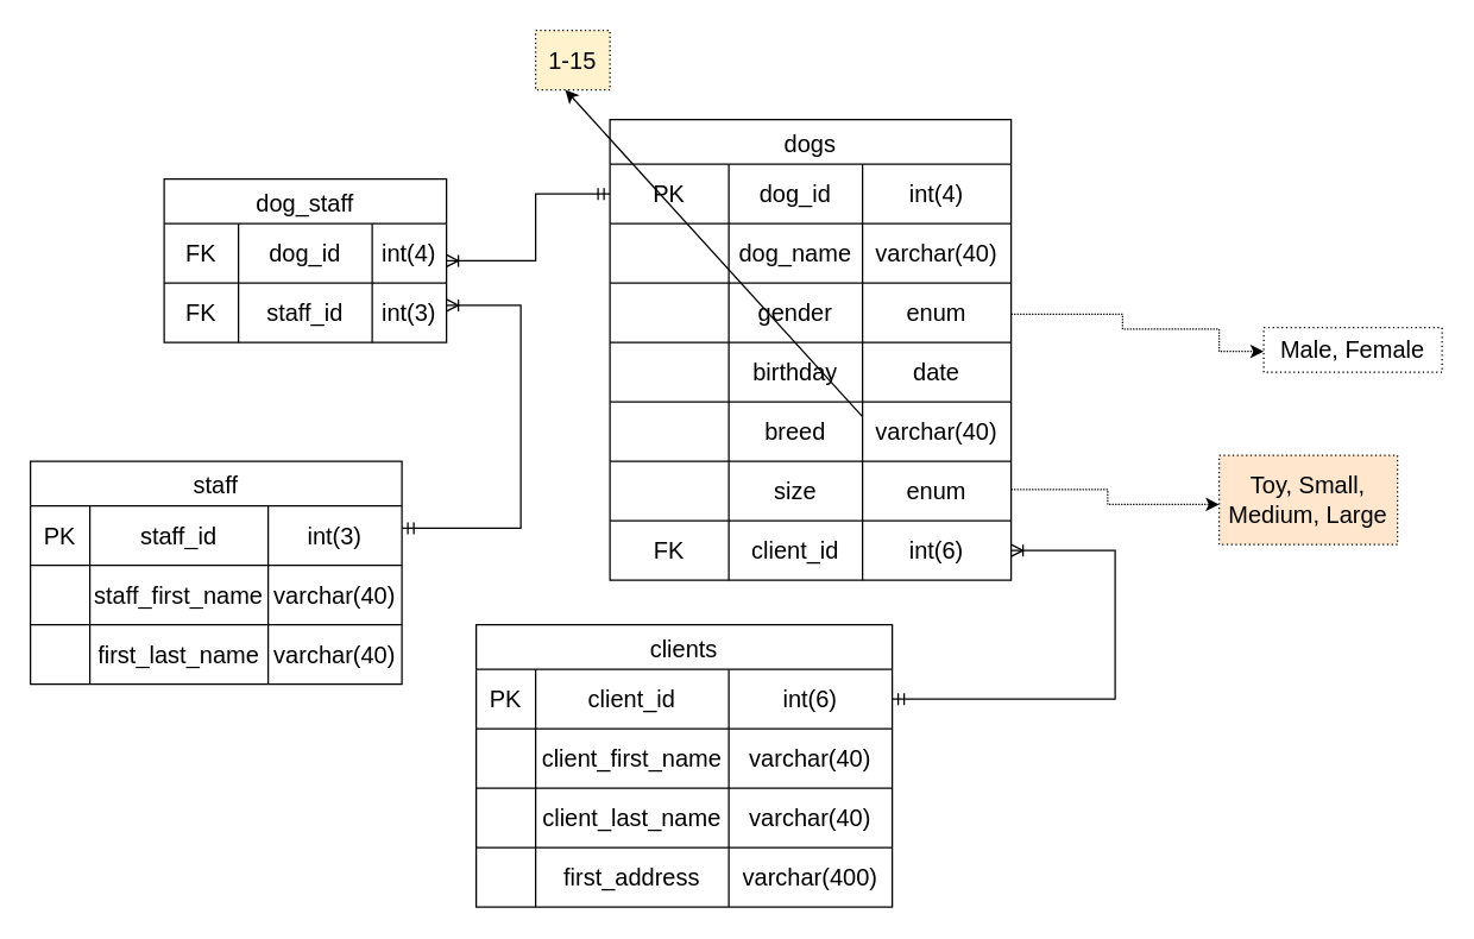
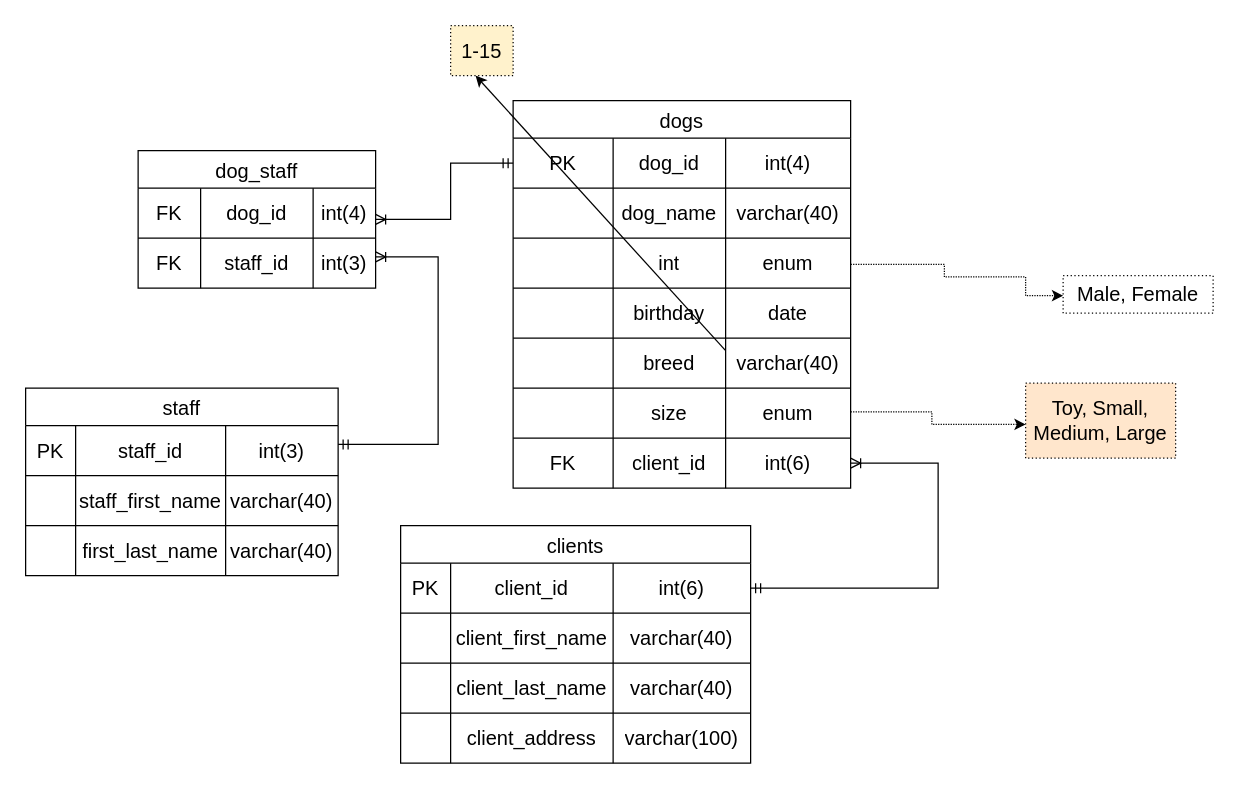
- <mxCell id="56" value="gender" style="shape=partialRectangle;html=1;whiteSpace=wrap;connectable=0;strokeColor=inherit;overflow=hidden;fillColor=none;top=0;left=0;bottom=0;right=0;pointerEvents=1;fontSize=16;" parent="54" vertex="1"><mxGeometry x="80" width="90" height="40" as="geometry"><mxRectangle width="90" height="40" as="alternateBounds" /></mxGeometry></mxCell>
+ <mxCell id="56" value="int" style="shape=partialRectangle;html=1;whiteSpace=wrap;connectable=0;strokeColor=inherit;overflow=hidden;fillColor=none;top=0;left=0;bottom=0;right=0;pointerEvents=1;fontSize=16;" parent="54" vertex="1"><mxGeometry x="80" width="90" height="40" as="geometry"><mxRectangle width="90" height="40" as="alternateBounds" /></mxGeometry></mxCell>
- <mxCell id="33" value="first_address" style="shape=partialRectangle;html=1;whiteSpace=wrap;connectable=0;strokeColor=inherit;overflow=hidden;fillColor=none;top=0;left=0;bottom=0;right=0;pointerEvents=1;fontSize=16;" parent="31" vertex="1"><mxGeometry x="40" width="130" height="40" as="geometry"><mxRectangle width="130" height="40" as="alternateBounds" /></mxGeometry></mxCell>
+ <mxCell id="33" value="client_address" style="shape=partialRectangle;html=1;whiteSpace=wrap;connectable=0;strokeColor=inherit;overflow=hidden;fillColor=none;top=0;left=0;bottom=0;right=0;pointerEvents=1;fontSize=16;" parent="31" vertex="1"><mxGeometry x="40" width="130" height="40" as="geometry"><mxRectangle width="130" height="40" as="alternateBounds" /></mxGeometry></mxCell>
- <mxCell id="34" value="varchar(400)" style="shape=partialRectangle;html=1;whiteSpace=wrap;connectable=0;strokeColor=inherit;overflow=hidden;fillColor=none;top=0;left=0;bottom=0;right=0;pointerEvents=1;fontSize=16;" parent="31" vertex="1"><mxGeometry x="170" width="110" height="40" as="geometry"><mxRectangle width="110" height="40" as="alternateBounds" /></mxGeometry></mxCell>
+ <mxCell id="34" value="varchar(100)" style="shape=partialRectangle;html=1;whiteSpace=wrap;connectable=0;strokeColor=inherit;overflow=hidden;fillColor=none;top=0;left=0;bottom=0;right=0;pointerEvents=1;fontSize=16;" parent="31" vertex="1"><mxGeometry x="170" width="110" height="40" as="geometry"><mxRectangle width="110" height="40" as="alternateBounds" /></mxGeometry></mxCell>
